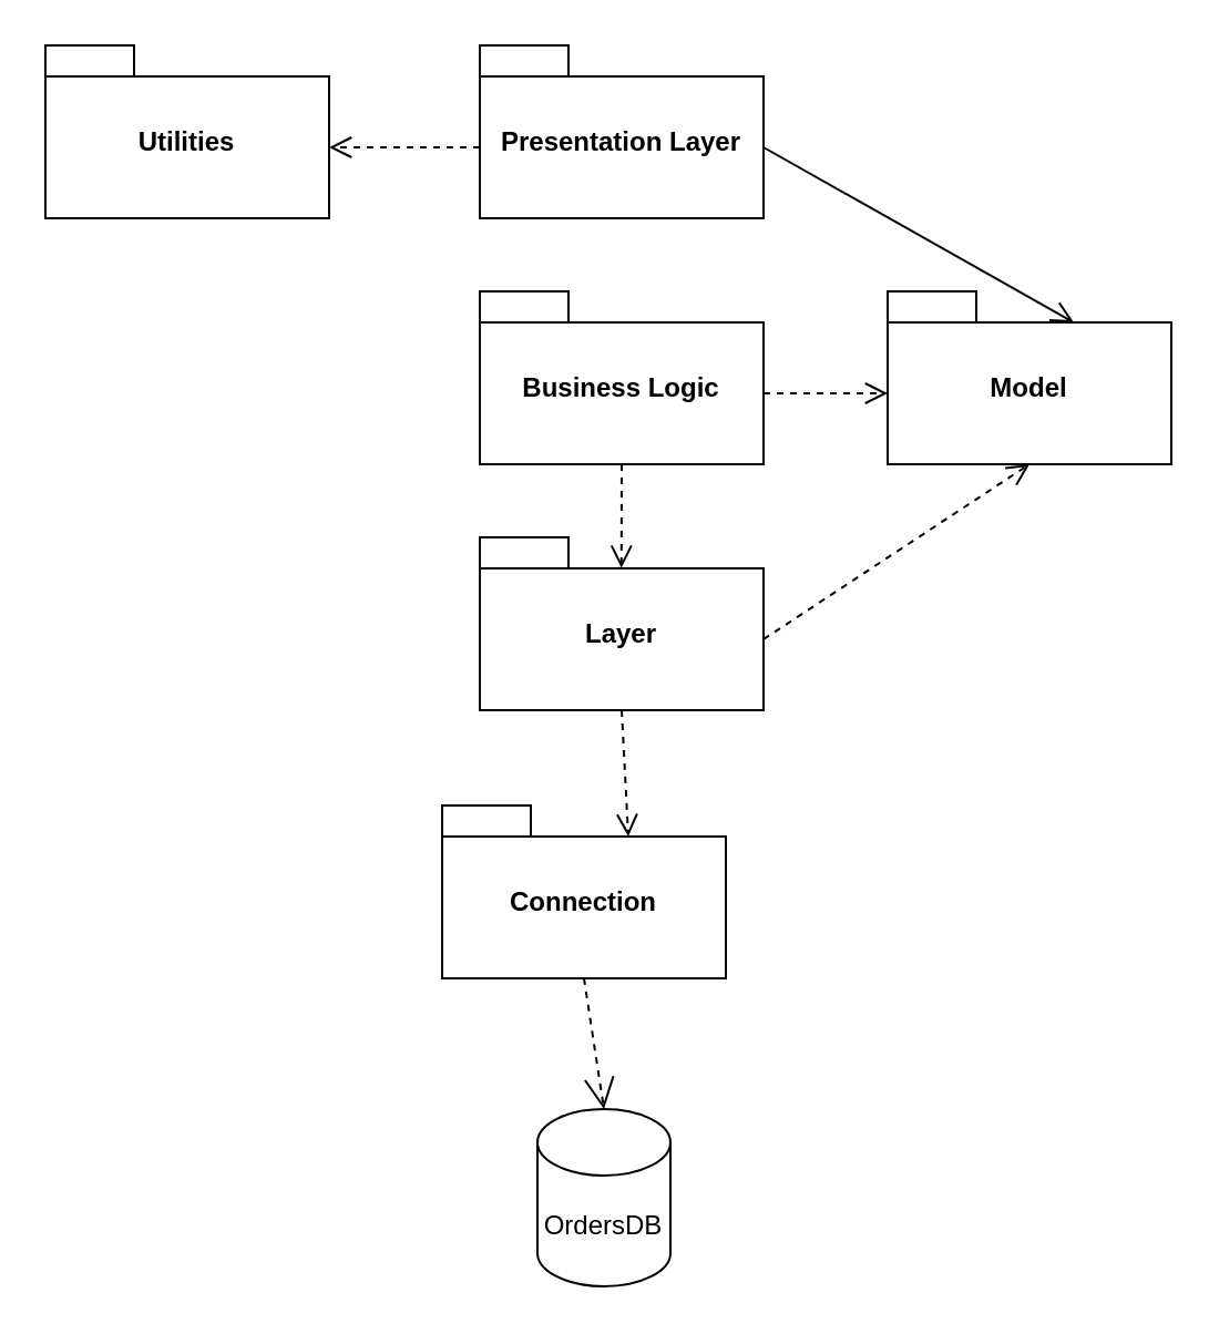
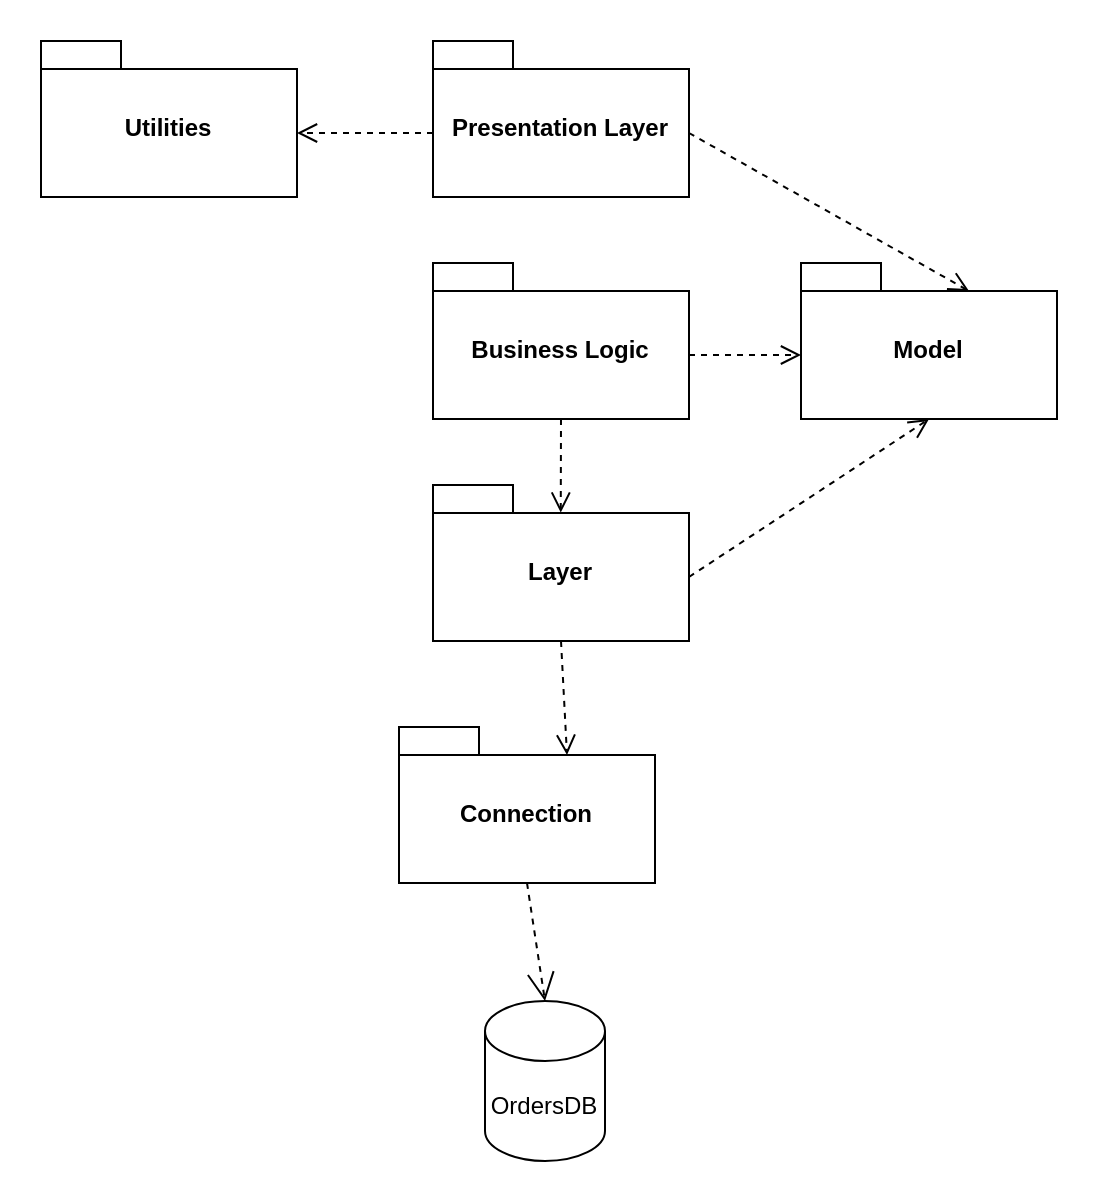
- <mxCell id="14" value="" style="html=1;verticalAlign=bottom;endArrow=open;dashed=0;endSize=8;curved=0;rounded=0;fontSize=12;entryX=0;entryY=0;entryDx=84;entryDy=14;entryPerimeter=0;exitX=0;exitY=0;exitDx=128;exitDy=46;exitPerimeter=0;" parent="1" source="2" target="6" edge="1"><mxGeometry relative="1" as="geometry"><mxPoint x="321" y="183" as="sourcePoint" /><mxPoint x="241" y="183" as="targetPoint" /></mxGeometry></mxCell>
+ <mxCell id="14" value="" style="html=1;verticalAlign=bottom;endArrow=open;dashed=1;endSize=8;curved=0;rounded=0;fontSize=12;entryX=0;entryY=0;entryDx=84;entryDy=14;entryPerimeter=0;exitX=0;exitY=0;exitDx=128;exitDy=46;exitPerimeter=0;" parent="1" source="2" target="6" edge="1"><mxGeometry relative="1" as="geometry"><mxPoint x="321" y="183" as="sourcePoint" /><mxPoint x="241" y="183" as="targetPoint" /></mxGeometry></mxCell>
